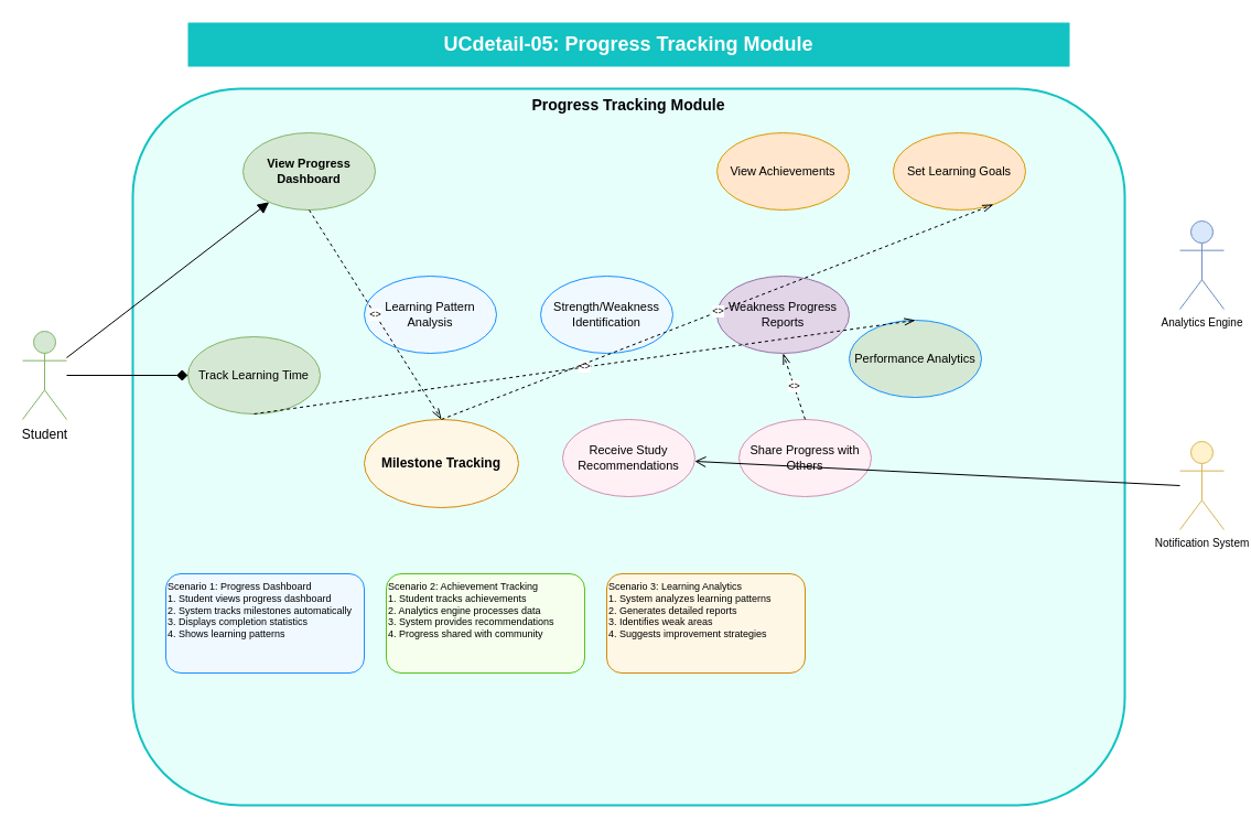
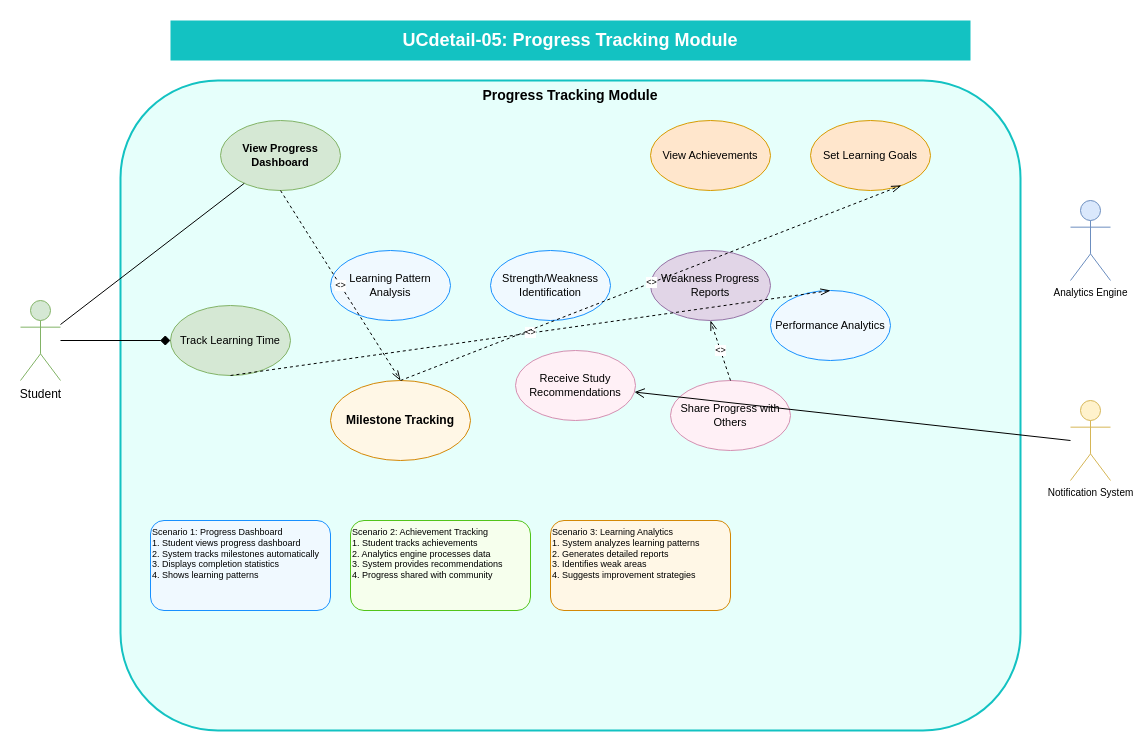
- <mxCell id="22" value="" style="endArrow=block;html=1;rounded=0;fontSize=12;startSize=8;endSize=8;exitX=1;exitY=0.3;" edge="1" parent="1" source="4" target="7"><mxGeometry width="50" height="50" relative="1" as="geometry"><mxPoint x="60" y="324" as="sourcePoint" /><mxPoint x="170" y="155" as="targetPoint" /></mxGeometry></mxCell>
+ <mxCell id="22" value="" style="endArrow=none;html=1;rounded=0;fontSize=12;startSize=8;endSize=8;exitX=1;exitY=0.3;" edge="1" parent="1" source="4" target="7"><mxGeometry width="50" height="50" relative="1" as="geometry"><mxPoint x="60" y="324" as="sourcePoint" /><mxPoint x="170" y="155" as="targetPoint" /></mxGeometry></mxCell>
- <mxCell id="11" value="Performance Analytics" style="ellipse;whiteSpace=wrap;html=1;fontSize=11;fillColor=#d5e8d4;strokeColor=#1890ff;" parent="1" vertex="1"><mxGeometry x="770" y="290" width="120" height="70" as="geometry" /></mxCell>
+ <mxCell id="11" value="Performance Analytics" style="ellipse;whiteSpace=wrap;html=1;fontSize=11;fillColor=#f0f9ff;strokeColor=#1890ff" parent="1" vertex="1"><mxGeometry x="770" y="290" width="120" height="70" as="geometry" /></mxCell>
- <mxCell id="16" value="Receive Study Recommendations" style="ellipse;whiteSpace=wrap;html=1;fontSize=11;fillColor=#fff0f6;strokeColor=#d48fb1" parent="1" vertex="1"><mxGeometry x="510" y="380" width="120" height="70" as="geometry" /></mxCell>
+ <mxCell id="16" value="Receive Study Recommendations" style="ellipse;whiteSpace=wrap;html=1;fontSize=11;fillColor=#fff0f6;strokeColor=#d48fb1" parent="1" vertex="1"><mxGeometry x="515" y="350" width="120" height="70" as="geometry" /></mxCell>
